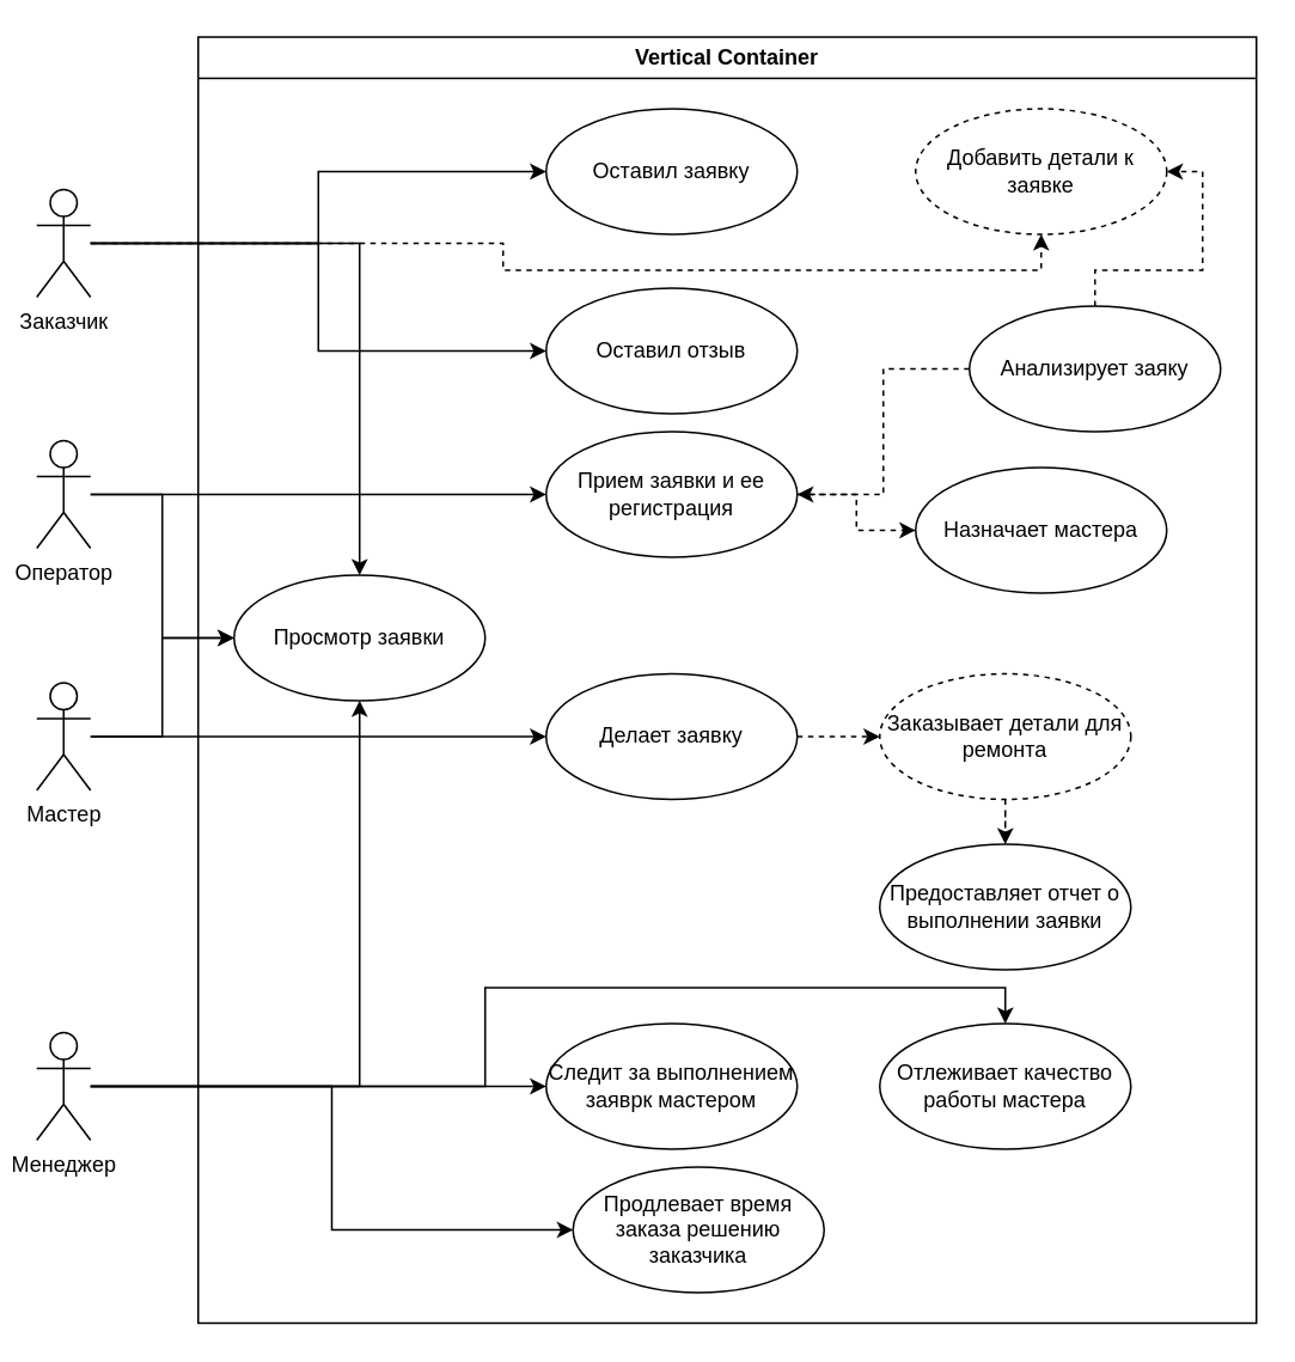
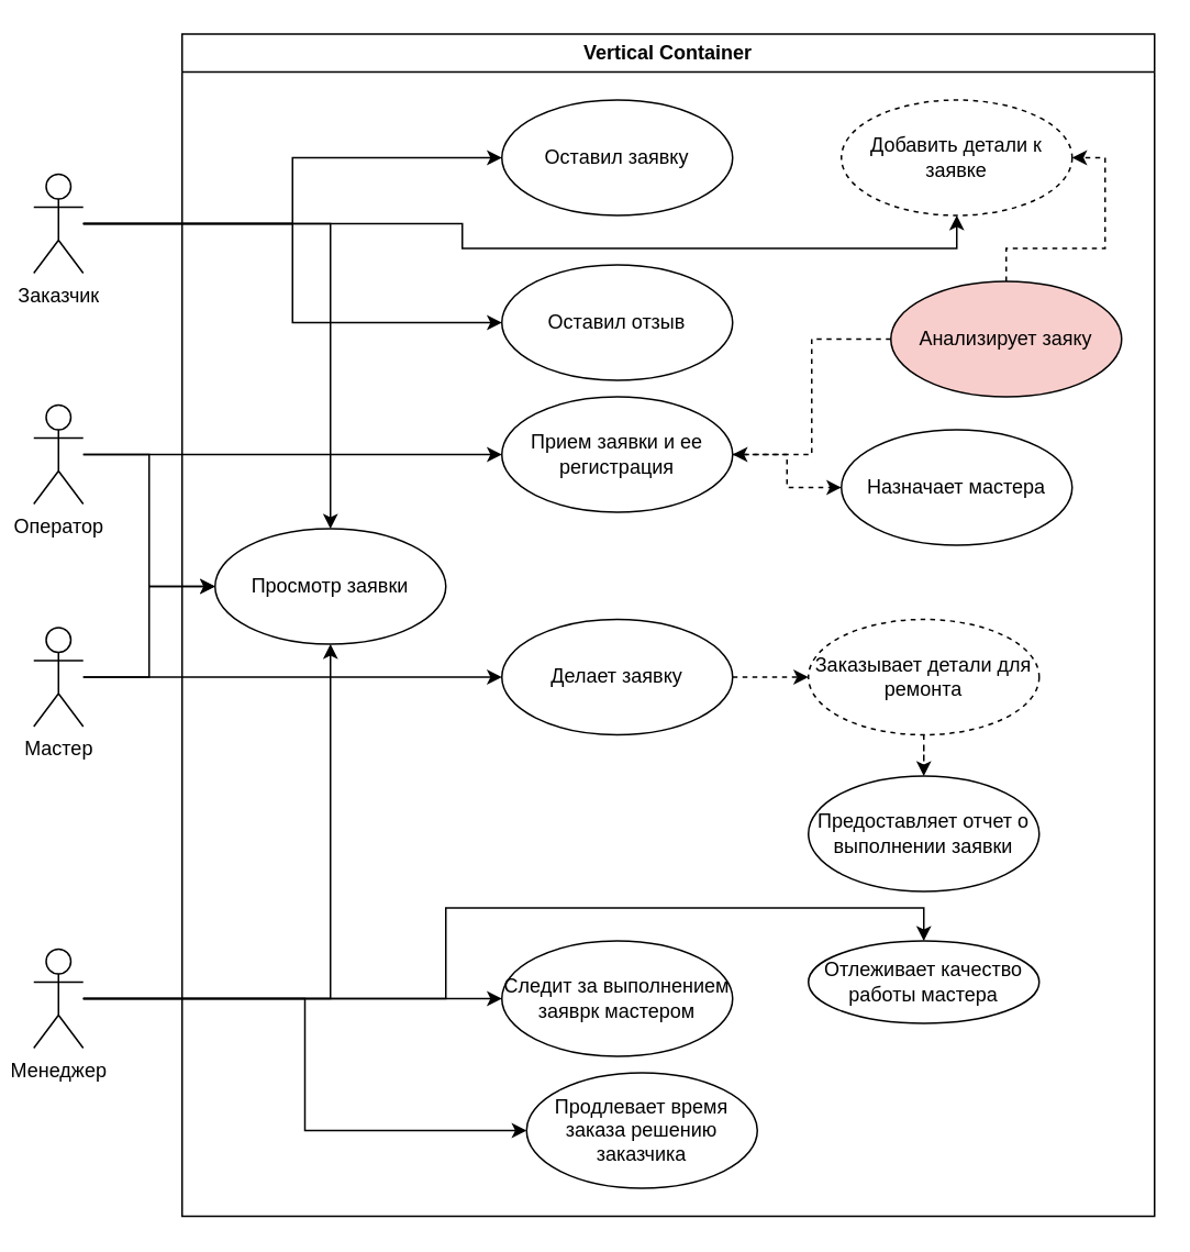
- <mxCell id="22" style="edgeStyle=orthogonalEdgeStyle;rounded=0;orthogonalLoop=1;jettySize=auto;html=1;entryX=0.5;entryY=1;entryDx=0;entryDy=0;dashed=1;" edge="1" parent="1" source="25" target="6"><mxGeometry relative="1" as="geometry" /></mxCell>
+ <mxCell id="22" style="edgeStyle=orthogonalEdgeStyle;rounded=0;orthogonalLoop=1;jettySize=auto;html=1;entryX=0.5;entryY=1;entryDx=0;entryDy=0;" edge="1" parent="1" source="25" target="6"><mxGeometry relative="1" as="geometry" /></mxCell>
- <mxCell id="9" value="Анализирует заяку" style="ellipse;whiteSpace=wrap;html=1;" vertex="1" parent="2"><mxGeometry x="430" y="150" width="140" height="70" as="geometry" /></mxCell>
+ <mxCell id="9" value="Анализирует заяку" style="ellipse;whiteSpace=wrap;html=1;fillColor=#f8cecc;" vertex="1" parent="2"><mxGeometry x="430" y="150" width="140" height="70" as="geometry" /></mxCell>
- <mxCell id="16" value="Отлеживает качество работы мастера" style="ellipse;whiteSpace=wrap;html=1;" vertex="1" parent="2"><mxGeometry x="380" y="550" width="140" height="70" as="geometry" /></mxCell>
+ <mxCell id="16" value="Отлеживает качество работы мастера" style="ellipse;whiteSpace=wrap;html=1;" vertex="1" parent="2"><mxGeometry x="380" y="550" width="140" height="50" as="geometry" /></mxCell>
